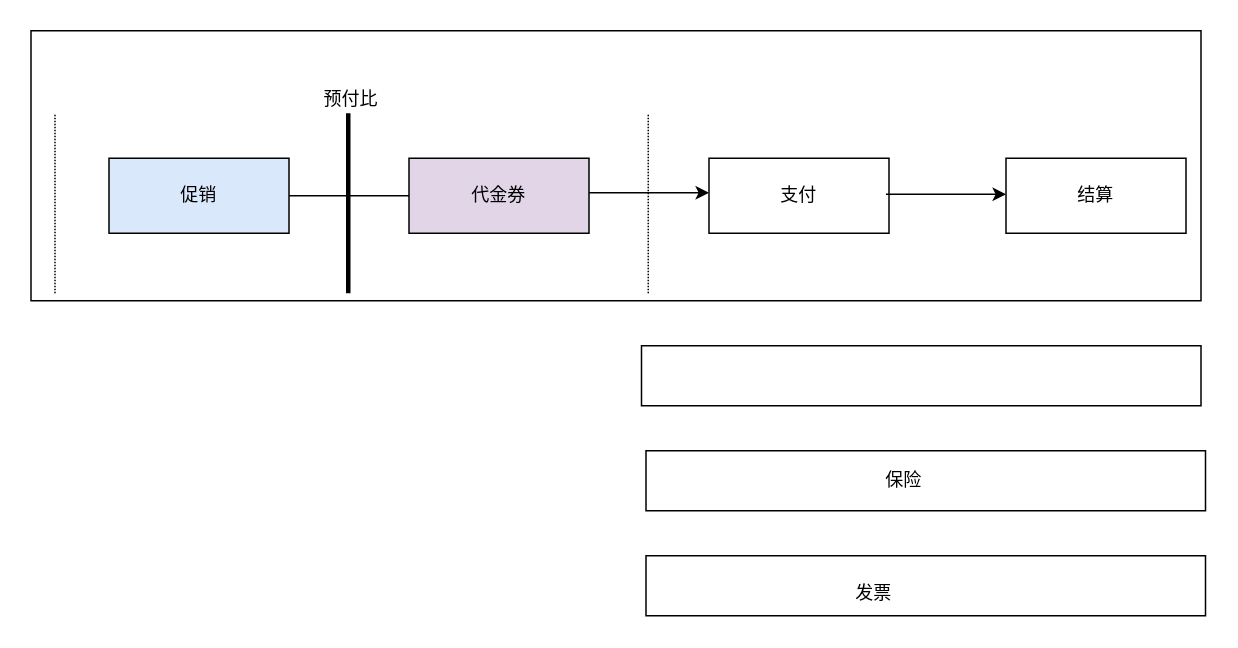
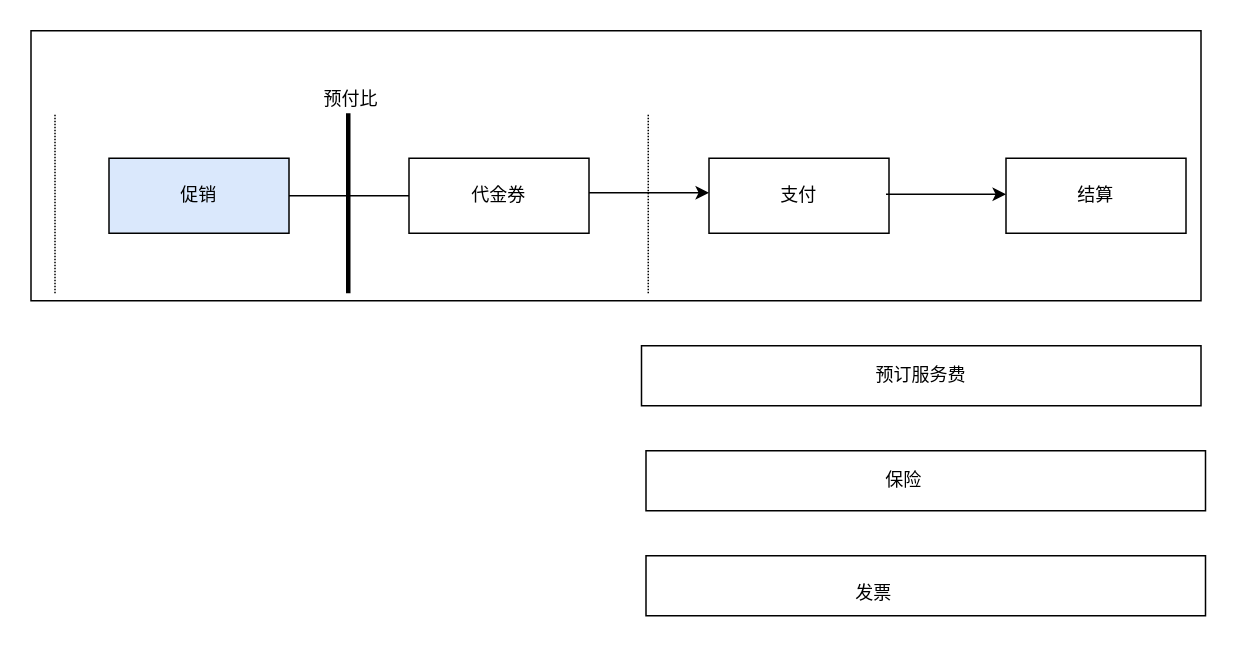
- <mxCell id="4" value="代金券" style="rounded=0;whiteSpace=wrap;html=1;fillColor=#e1d5e7;" vertex="1" parent="1"><mxGeometry x="272" y="105" width="120" height="50" as="geometry" /></mxCell>
+ <mxCell id="4" value="代金券" style="rounded=0;whiteSpace=wrap;html=1;" vertex="1" parent="1"><mxGeometry x="272" y="105" width="120" height="50" as="geometry" /></mxCell>
+ <mxCell id="19" value="预订服务费" style="text;html=1;strokeColor=none;fillColor=none;align=center;verticalAlign=middle;whiteSpace=wrap;rounded=0;" vertex="1" parent="17"><mxGeometry x="152" y="10" width="69" height="20" as="geometry" /></mxCell>
